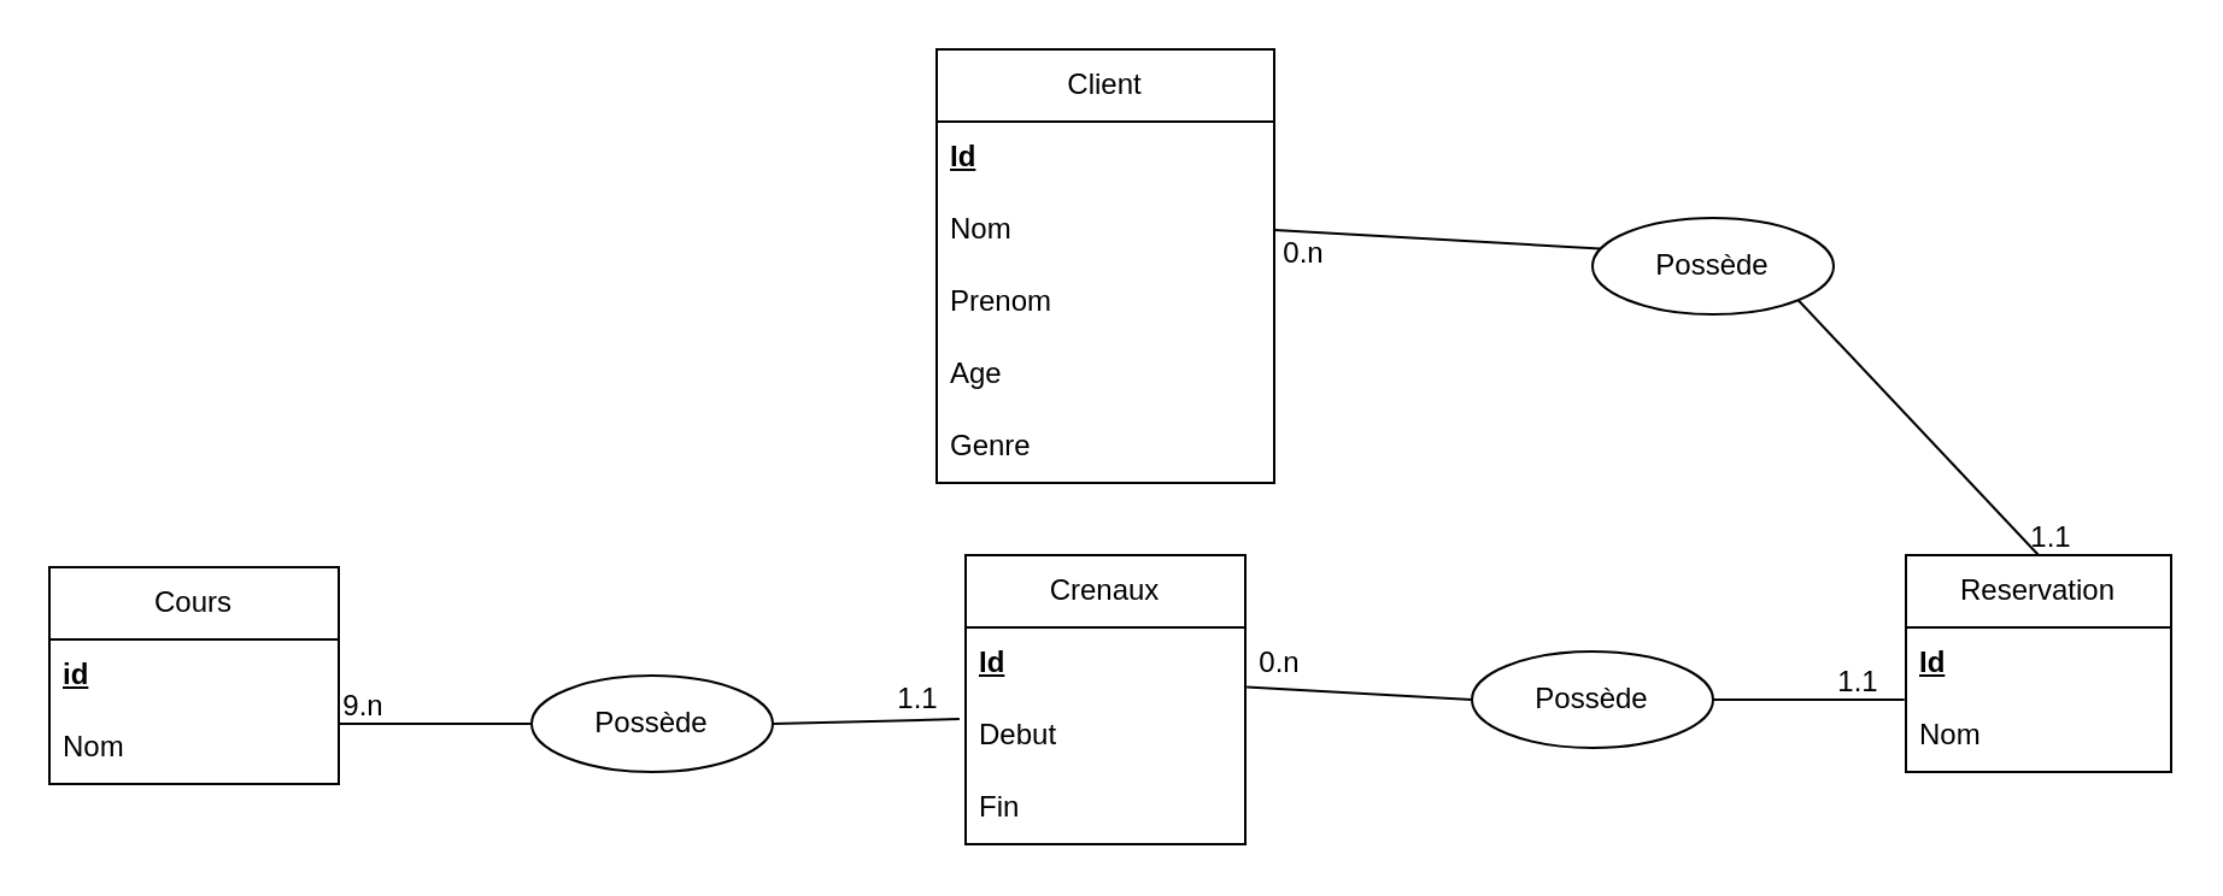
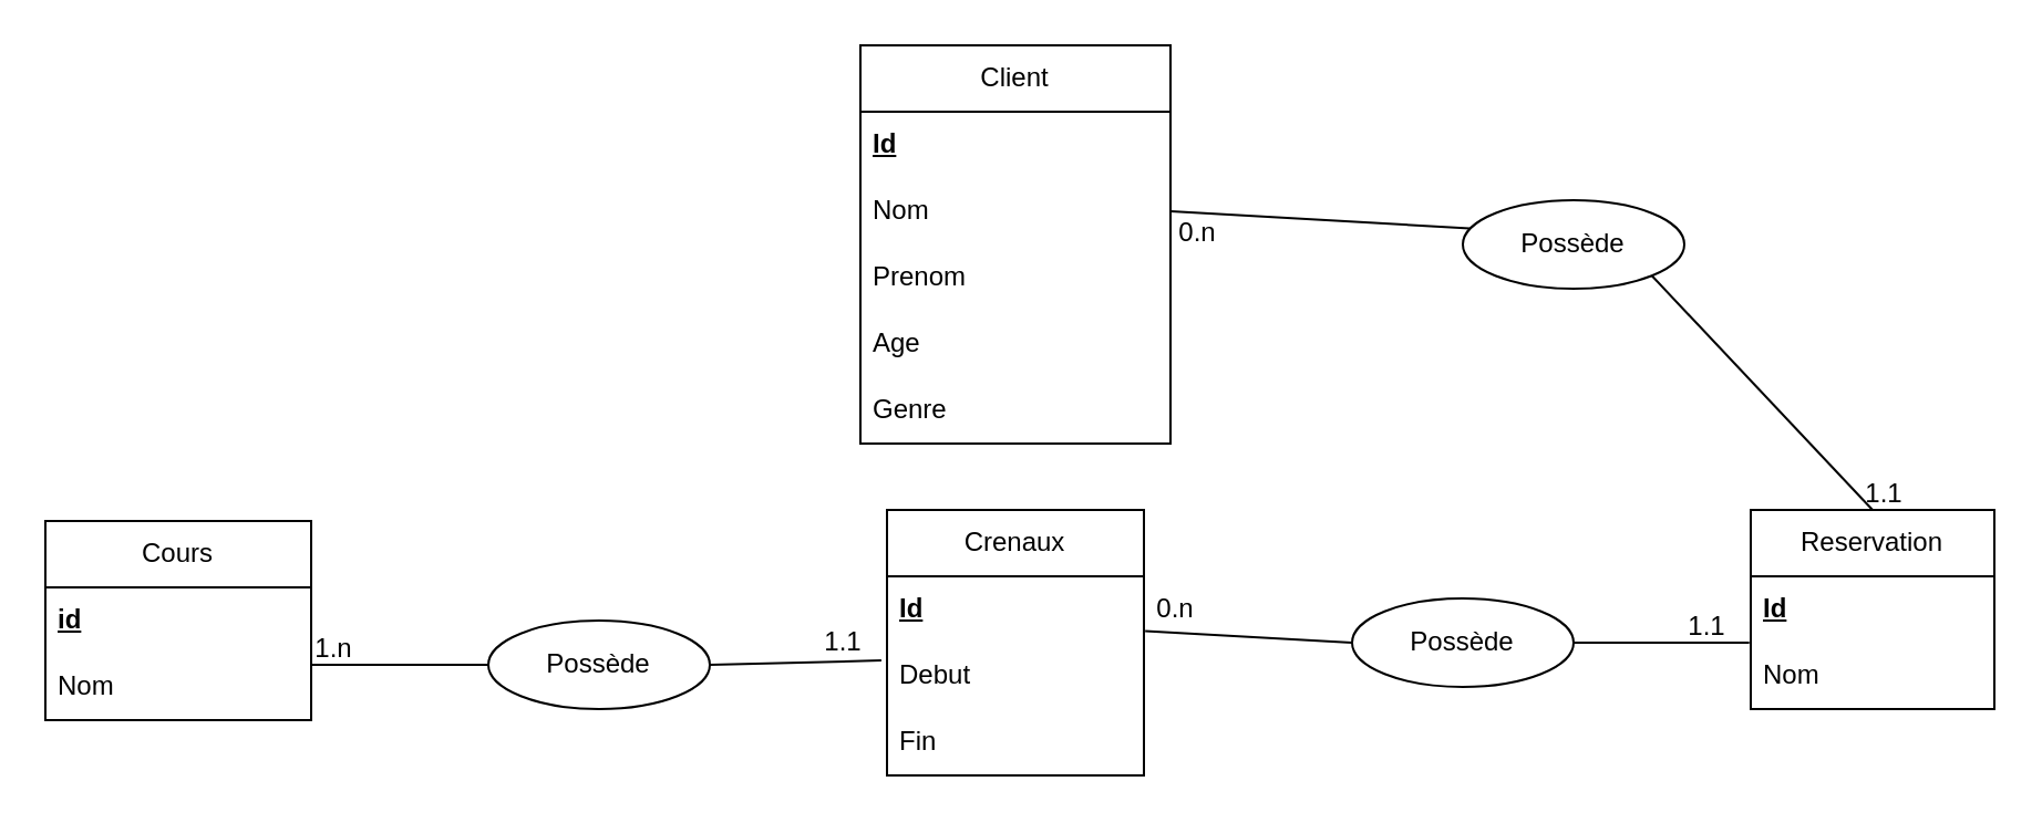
- <mxCell id="25" value="9.n" style="text;html=1;align=center;verticalAlign=middle;resizable=0;points=[];autosize=1;strokeColor=none;fillColor=none;" vertex="1" parent="1"><mxGeometry x="130" y="278" width="40" height="30" as="geometry" /></mxCell>
+ <mxCell id="25" value="1.n" style="text;html=1;align=center;verticalAlign=middle;resizable=0;points=[];autosize=1;strokeColor=none;fillColor=none;" vertex="1" parent="1"><mxGeometry x="130" y="278" width="40" height="30" as="geometry" /></mxCell>
